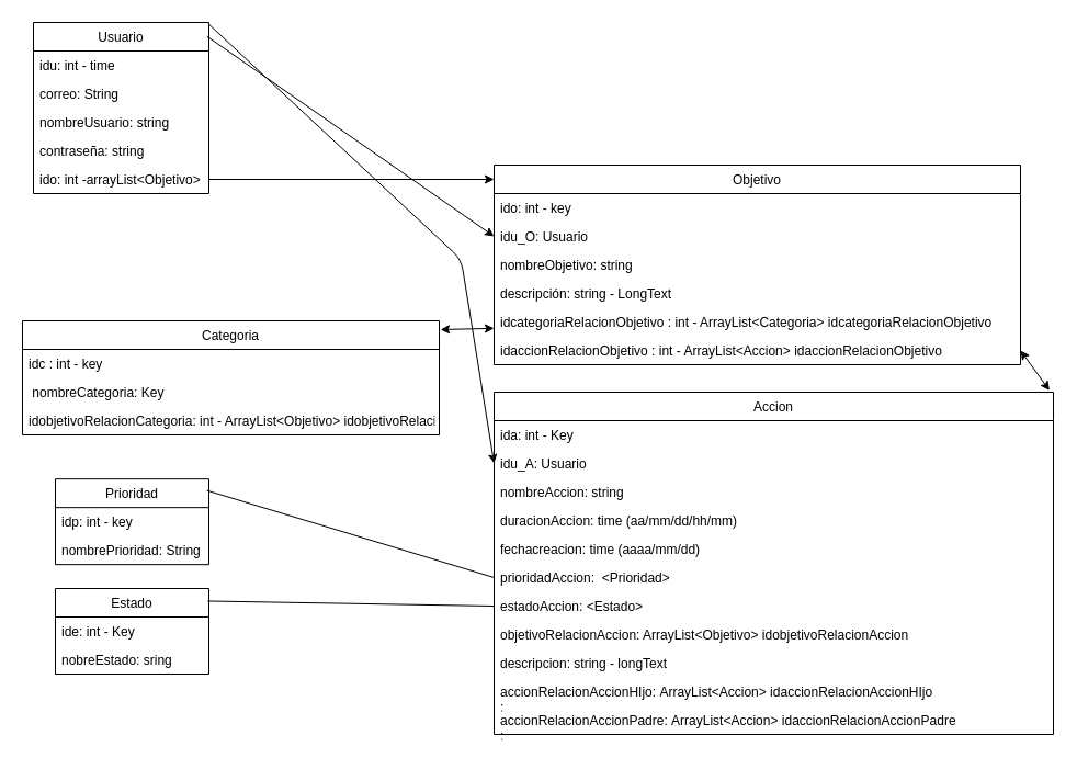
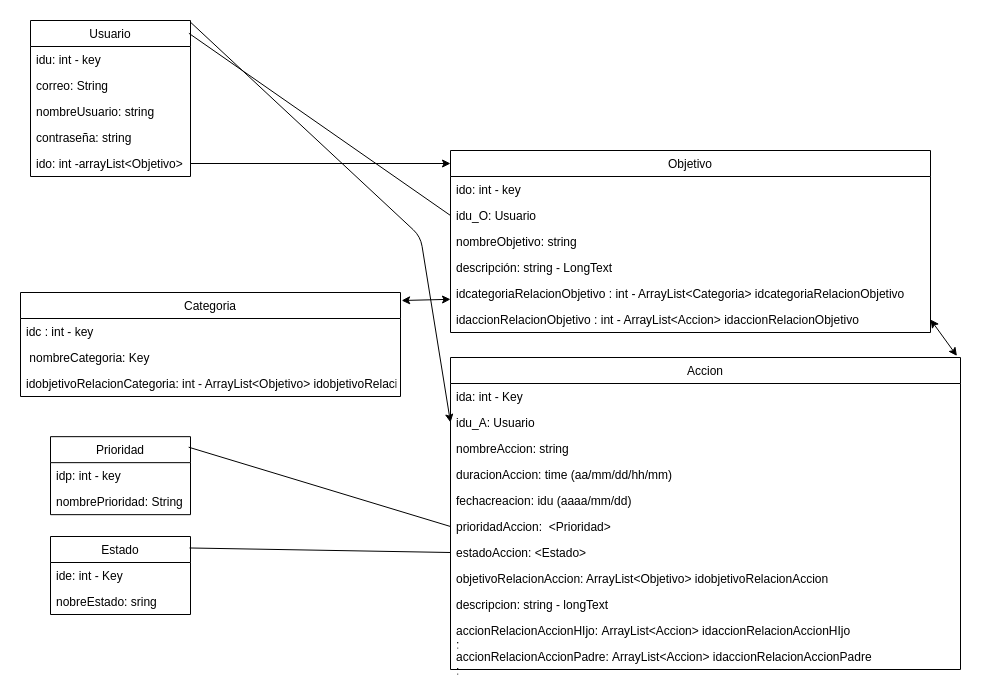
- <mxCell id="7" value="idu: int - time" style="text;strokeColor=none;fillColor=none;align=left;verticalAlign=top;spacingLeft=4;spacingRight=4;overflow=hidden;rotatable=0;points=[[0,0.5],[1,0.5]];portConstraint=eastwest;" vertex="1" parent="6"><mxGeometry y="26" width="160" height="26" as="geometry" /></mxCell>
+ <mxCell id="7" value="idu: int - key" style="text;strokeColor=none;fillColor=none;align=left;verticalAlign=top;spacingLeft=4;spacingRight=4;overflow=hidden;rotatable=0;points=[[0,0.5],[1,0.5]];portConstraint=eastwest;" vertex="1" parent="6"><mxGeometry y="26" width="160" height="26" as="geometry" /></mxCell>
- <mxCell id="42" value="" style="endArrow=classic;html=1;exitX=0.99;exitY=0.082;exitDx=0;exitDy=0;exitPerimeter=0;entryX=0;entryY=0.5;entryDx=0;entryDy=0;" edge="1" parent="1" source="6" target="14"><mxGeometry width="50" height="50" relative="1" as="geometry"><mxPoint x="330" y="116" as="sourcePoint" /><mxPoint x="380" y="66" as="targetPoint" /></mxGeometry></mxCell>
+ <mxCell id="42" value="" style="endArrow=none;html=1;exitX=0.99;exitY=0.082;exitDx=0;exitDy=0;exitPerimeter=0;entryX=0;entryY=0.5;entryDx=0;entryDy=0;" edge="1" parent="1" source="6" target="14"><mxGeometry width="50" height="50" relative="1" as="geometry"><mxPoint x="330" y="116" as="sourcePoint" /><mxPoint x="380" y="66" as="targetPoint" /></mxGeometry></mxCell>
- <mxCell id="30" value="fechacreacion: time (aaaa/mm/dd)" style="text;strokeColor=none;fillColor=none;align=left;verticalAlign=top;spacingLeft=4;spacingRight=4;overflow=hidden;rotatable=0;points=[[0,0.5],[1,0.5]];portConstraint=eastwest;" vertex="1" parent="25"><mxGeometry y="130" width="510" height="26" as="geometry" /></mxCell>
+ <mxCell id="30" value="fechacreacion: idu (aaaa/mm/dd)" style="text;strokeColor=none;fillColor=none;align=left;verticalAlign=top;spacingLeft=4;spacingRight=4;overflow=hidden;rotatable=0;points=[[0,0.5],[1,0.5]];portConstraint=eastwest;" vertex="1" parent="25"><mxGeometry y="130" width="510" height="26" as="geometry" /></mxCell>
